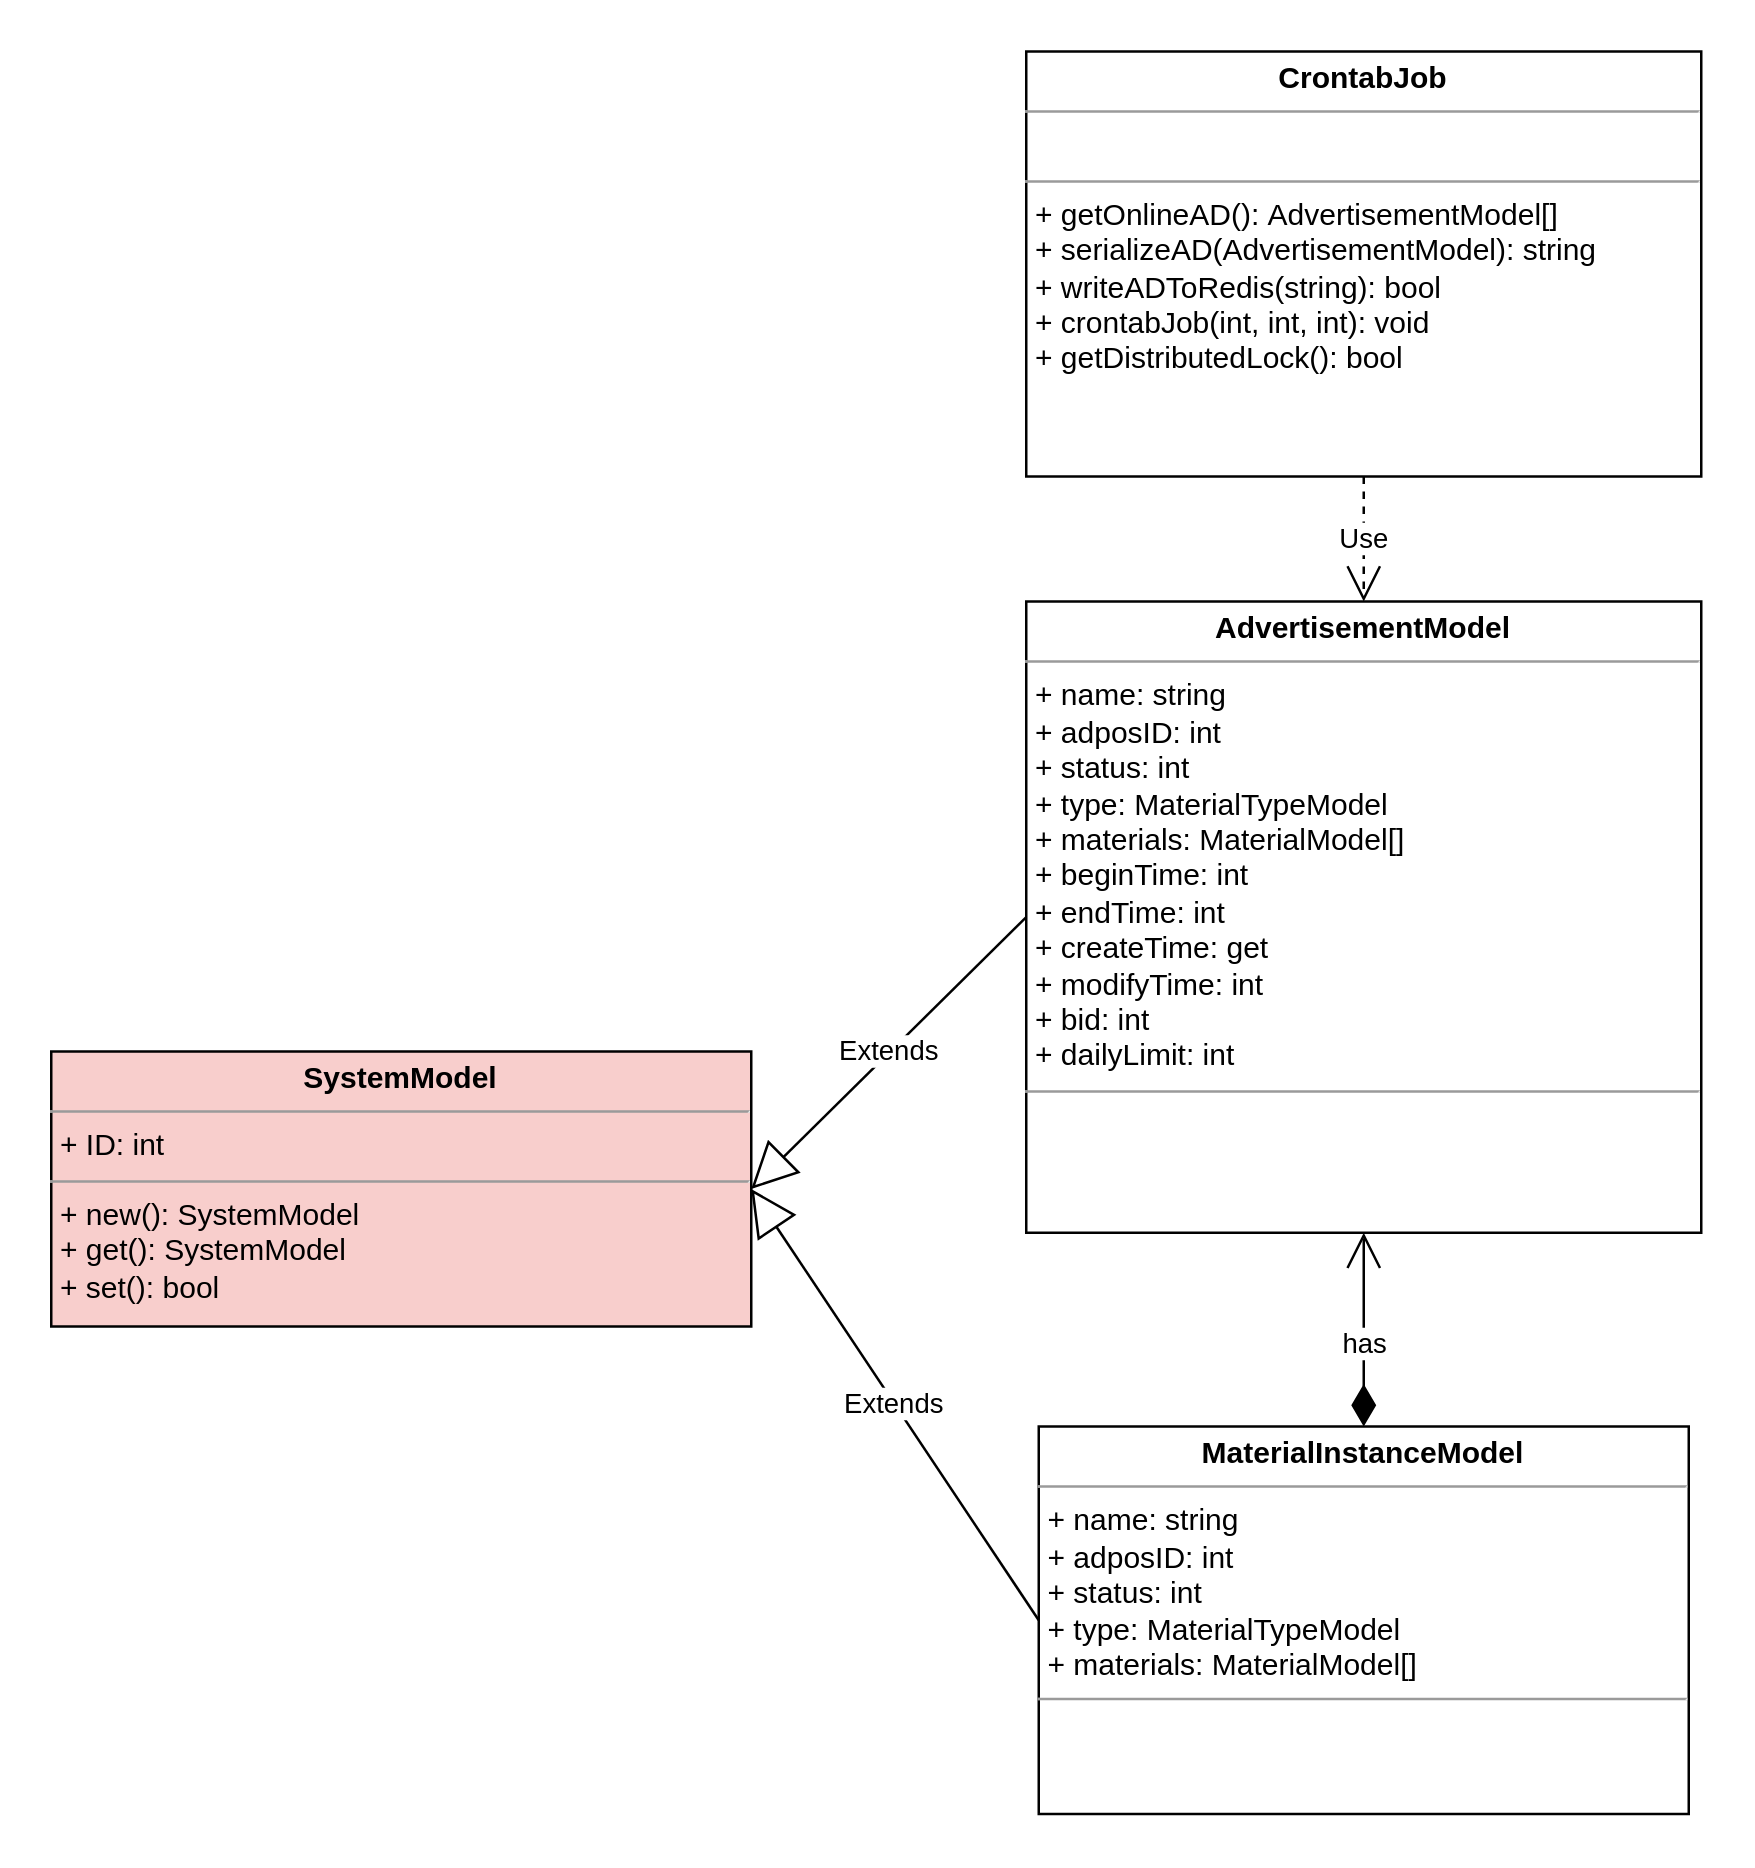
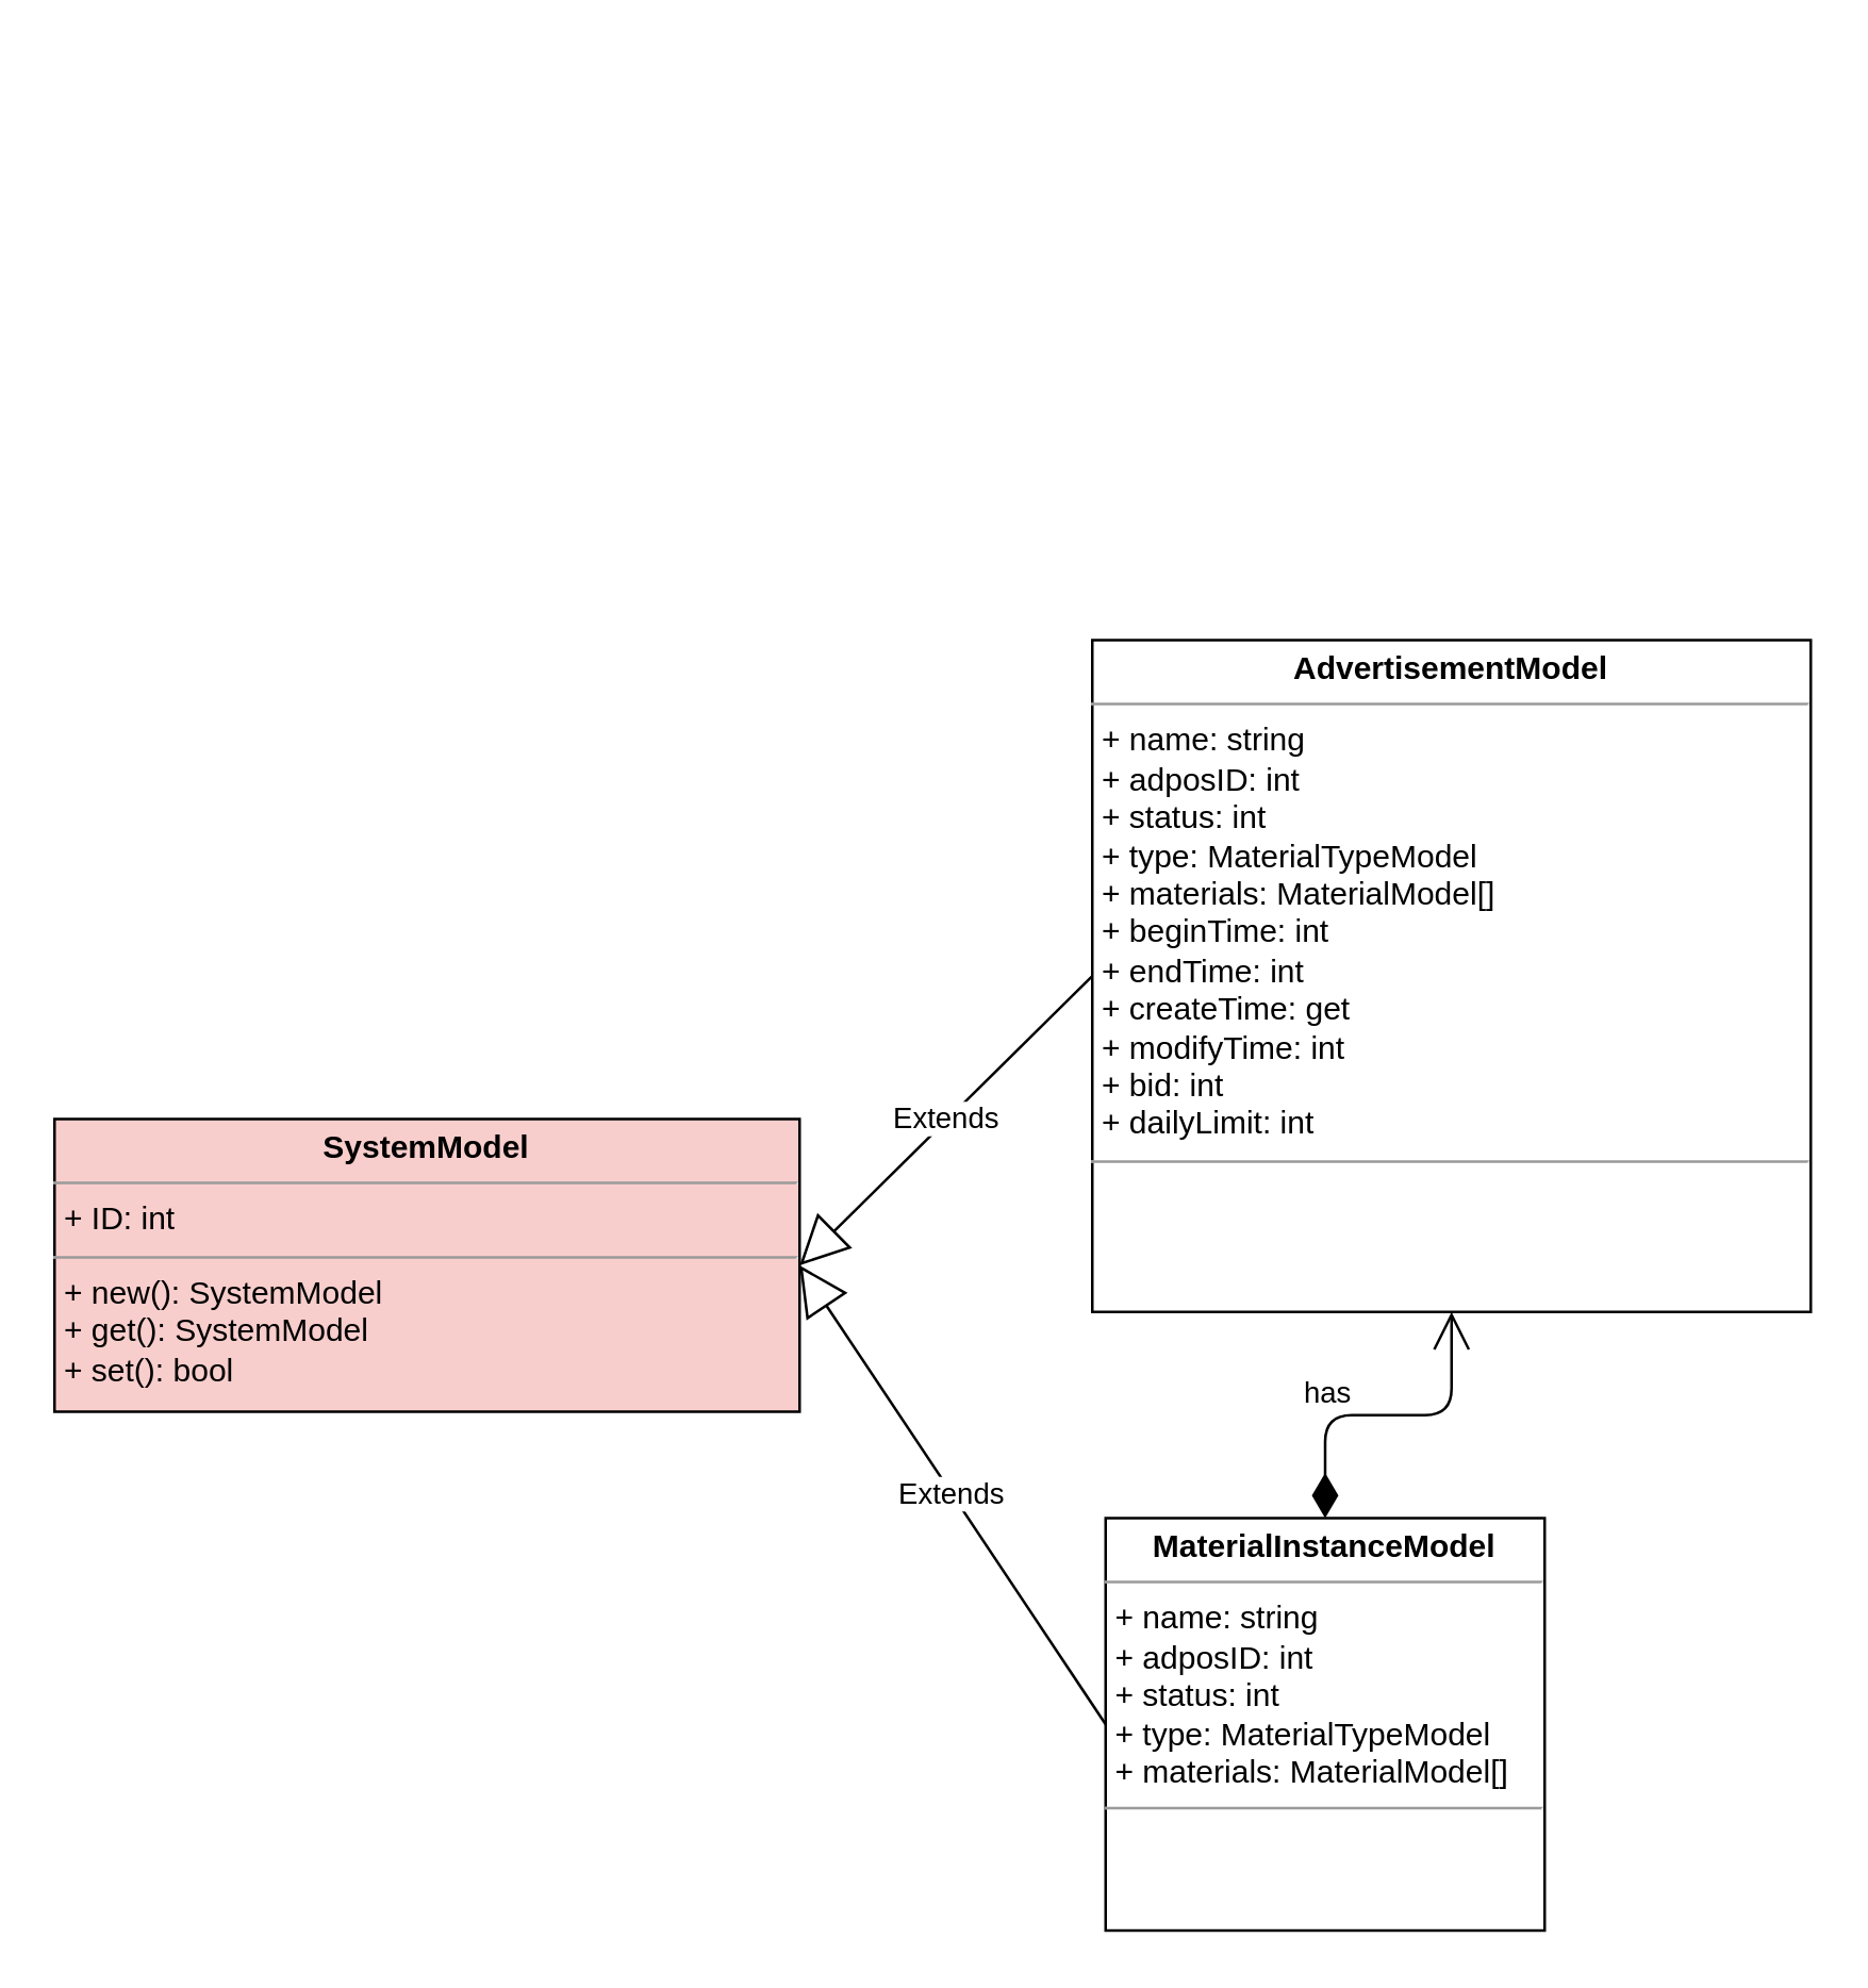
- <mxCell id="2" value="&lt;p style=&quot;margin: 0px ; margin-top: 4px ; text-align: center&quot;&gt;&lt;b&gt;CrontabJob&lt;/b&gt;&lt;/p&gt;&lt;hr size=&quot;1&quot;&gt;&lt;p style=&quot;margin: 0px ; margin-left: 4px&quot;&gt;&lt;br&gt;&lt;/p&gt;&lt;hr size=&quot;1&quot;&gt;&lt;p style=&quot;margin: 0px 0px 0px 4px&quot;&gt;+ getOnlineAD():&amp;nbsp;AdvertisementModel[]&lt;/p&gt;&lt;p style=&quot;margin: 0px 0px 0px 4px&quot;&gt;+&amp;nbsp;serializeAD(AdvertisementModel): string&lt;/p&gt;&lt;p style=&quot;margin: 0px 0px 0px 4px&quot;&gt;+ writeADToRedis(string): bool&lt;/p&gt;&lt;p style=&quot;margin: 0px 0px 0px 4px&quot;&gt;+ crontabJob(int, int, int): void&lt;/p&gt;&lt;p style=&quot;margin: 0px 0px 0px 4px&quot;&gt;+ getDistributedLock(): bool&lt;/p&gt;" style="verticalAlign=top;align=left;overflow=fill;fontSize=12;fontFamily=Helvetica;html=1;" parent="1" vertex="1"><mxGeometry x="410" y="20" width="270" height="170" as="geometry" /></mxCell>
- <mxCell id="4" value="Use" style="endArrow=open;endSize=12;dashed=1;html=1;exitX=0.5;exitY=1;exitDx=0;exitDy=0;entryX=0.5;entryY=0;entryDx=0;entryDy=0;" parent="1" source="2" target="7" edge="1"><mxGeometry width="160" relative="1" as="geometry"><mxPoint x="780" y="492.5" as="sourcePoint" /><mxPoint x="700" y="262.5" as="targetPoint" /></mxGeometry></mxCell>
- <mxCell id="5" value="&lt;p style=&quot;margin: 0px ; margin-top: 4px ; text-align: center&quot;&gt;&lt;b&gt;MaterialInstanceModel&lt;/b&gt;&lt;/p&gt;&lt;hr size=&quot;1&quot;&gt;&lt;p style=&quot;margin: 0px ; margin-left: 4px&quot;&gt;&lt;span&gt;+ name: string&lt;/span&gt;&lt;/p&gt;&lt;p style=&quot;margin: 0px ; margin-left: 4px&quot;&gt;&lt;span&gt;+ adposID: int&lt;/span&gt;&lt;/p&gt;&lt;p style=&quot;margin: 0px ; margin-left: 4px&quot;&gt;+ status: int&lt;/p&gt;&lt;p style=&quot;margin: 0px ; margin-left: 4px&quot;&gt;+ type:&amp;nbsp;MaterialTypeModel&lt;/p&gt;&lt;p style=&quot;margin: 0px ; margin-left: 4px&quot;&gt;+ materials: MaterialModel[]&lt;/p&gt;&lt;hr size=&quot;1&quot;&gt;&lt;p style=&quot;margin: 0px ; margin-left: 4px&quot;&gt;&lt;br&gt;&lt;/p&gt;" style="verticalAlign=top;align=left;overflow=fill;fontSize=12;fontFamily=Helvetica;html=1;" parent="1" vertex="1"><mxGeometry x="415" y="570" width="260" height="155" as="geometry" /></mxCell>
+ <mxCell id="5" value="&lt;p style=&quot;margin: 0px ; margin-top: 4px ; text-align: center&quot;&gt;&lt;b&gt;MaterialInstanceModel&lt;/b&gt;&lt;/p&gt;&lt;hr size=&quot;1&quot;&gt;&lt;p style=&quot;margin: 0px ; margin-left: 4px&quot;&gt;&lt;span&gt;+ name: string&lt;/span&gt;&lt;/p&gt;&lt;p style=&quot;margin: 0px ; margin-left: 4px&quot;&gt;&lt;span&gt;+ adposID: int&lt;/span&gt;&lt;/p&gt;&lt;p style=&quot;margin: 0px ; margin-left: 4px&quot;&gt;+ status: int&lt;/p&gt;&lt;p style=&quot;margin: 0px ; margin-left: 4px&quot;&gt;+ type:&amp;nbsp;MaterialTypeModel&lt;/p&gt;&lt;p style=&quot;margin: 0px ; margin-left: 4px&quot;&gt;+ materials: MaterialModel[]&lt;/p&gt;&lt;hr size=&quot;1&quot;&gt;&lt;p style=&quot;margin: 0px ; margin-left: 4px&quot;&gt;&lt;br&gt;&lt;/p&gt;" style="verticalAlign=top;align=left;overflow=fill;fontSize=12;fontFamily=Helvetica;html=1;" parent="1" vertex="1"><mxGeometry x="415" y="570" width="165" height="155" as="geometry" /></mxCell>
